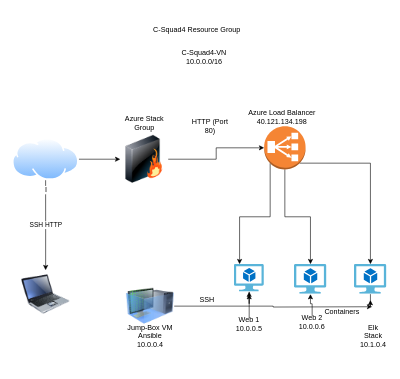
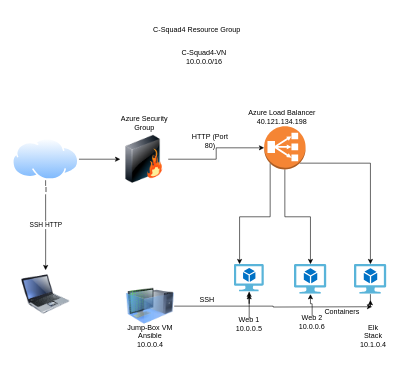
- <mxCell id="16" value="Azure Stack&lt;br&gt;Group" style="text;html=1;resizable=0;autosize=1;align=center;verticalAlign=middle;points=[];fillColor=none;strokeColor=none;rounded=0;" parent="1" vertex="1"><mxGeometry x="195" y="190" width="90" height="30" as="geometry" /></mxCell>
+ <mxCell id="16" value="Azure Security&lt;br&gt;Group" style="text;html=1;resizable=0;autosize=1;align=center;verticalAlign=middle;points=[];fillColor=none;strokeColor=none;rounded=0;" parent="1" vertex="1"><mxGeometry x="195" y="190" width="90" height="30" as="geometry" /></mxCell>
- <mxCell id="19" value="HTTP (Port 80)" style="text;html=1;strokeColor=none;fillColor=none;align=center;verticalAlign=middle;whiteSpace=wrap;rounded=0;" parent="1" vertex="1"><mxGeometry x="310" y="200" width="80" height="20" as="geometry" /></mxCell>
+ <mxCell id="19" value="HTTP (Port 80)" style="text;html=1;strokeColor=none;fillColor=none;align=center;verticalAlign=middle;whiteSpace=wrap;rounded=0;" parent="1" vertex="1"><mxGeometry x="310" y="225" width="80" height="20" as="geometry" /></mxCell>
